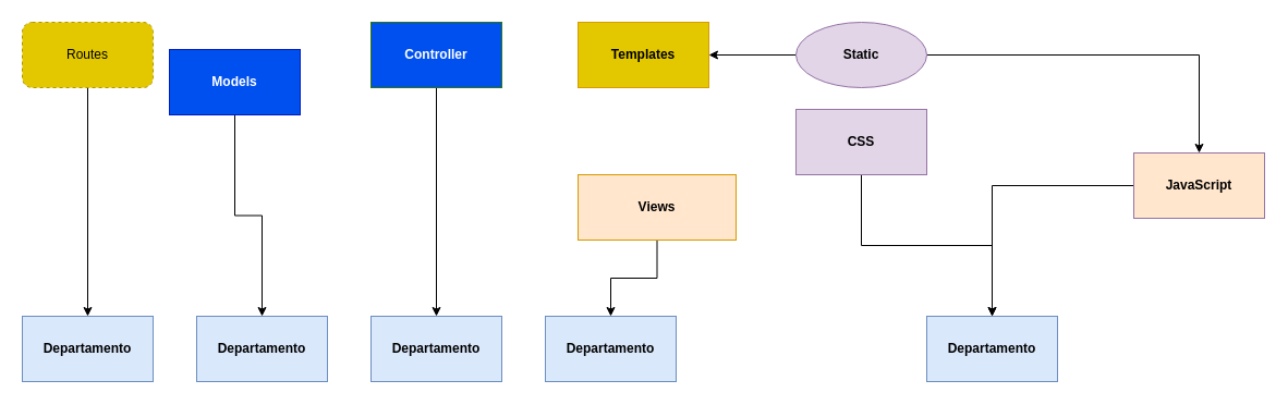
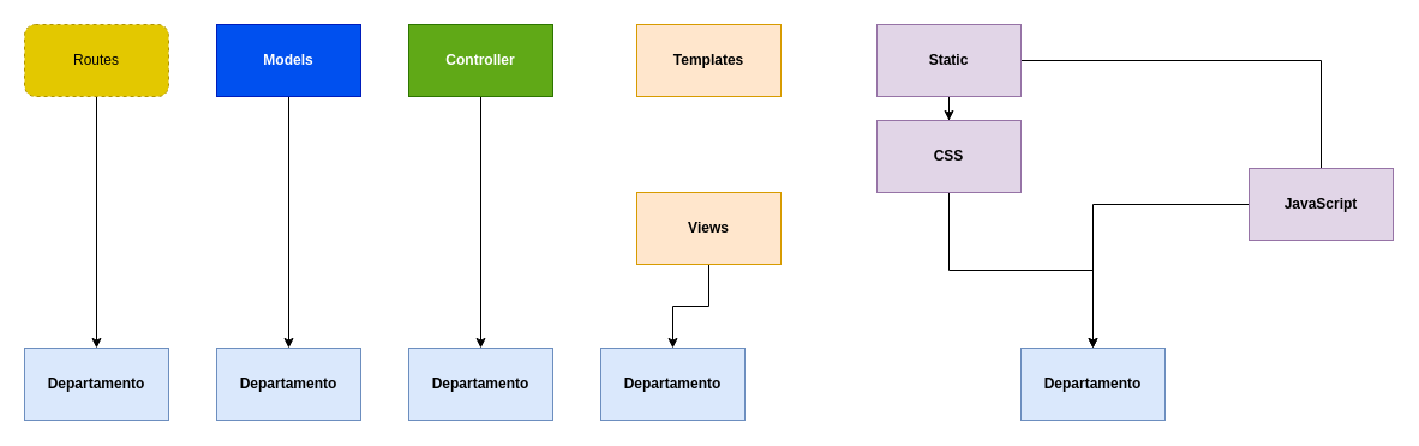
- <mxCell id="15" value="Controller" style="rounded=0;whiteSpace=wrap;html=1;fontStyle=1;fillColor=#0050ef;strokeColor=#2D7600;fontColor=#ffffff;" vertex="1" parent="1"><mxGeometry x="340" y="20" width="120" height="60" as="geometry" /></mxCell>
+ <mxCell id="15" value="Controller" style="rounded=0;whiteSpace=wrap;html=1;fontStyle=1;fillColor=#60a917;strokeColor=#2D7600;fontColor=#ffffff;" vertex="1" parent="1"><mxGeometry x="340" y="20" width="120" height="60" as="geometry" /></mxCell>
- <mxCell id="2" value="Templates" style="rounded=0;whiteSpace=wrap;html=1;fillColor=#e3c800;strokeColor=#d79b00;fontStyle=1;" vertex="1" parent="1"><mxGeometry x="530" y="20" width="120" height="60" as="geometry" /></mxCell>
+ <mxCell id="2" value="Templates" style="rounded=0;whiteSpace=wrap;html=1;fillColor=#ffe6cc;strokeColor=#d79b00;fontStyle=1" vertex="1" parent="1"><mxGeometry x="530" y="20" width="120" height="60" as="geometry" /></mxCell>
- <mxCell id="5" style="edgeStyle=orthogonalEdgeStyle;rounded=0;orthogonalLoop=1;jettySize=auto;html=1;" edge="1" parent="1" source="6" target="2"><mxGeometry relative="1" as="geometry" /></mxCell>
+ <mxCell id="5" style="edgeStyle=orthogonalEdgeStyle;rounded=0;orthogonalLoop=1;jettySize=auto;html=1;" edge="1" parent="1" source="6" target="11"><mxGeometry relative="1" as="geometry" /></mxCell>
- <mxCell id="6" value="Static" style="ellipse;whiteSpace=wrap;html=1;fillColor=#e1d5e7;strokeColor=#9673a6;fontStyle=1;" vertex="1" parent="1"><mxGeometry x="730" y="20" width="120" height="60" as="geometry" /></mxCell>
+ <mxCell id="6" value="Static" style="whiteSpace=wrap;html=1;fillColor=#e1d5e7;strokeColor=#9673a6;rounded=0;fontStyle=1;" vertex="1" parent="1"><mxGeometry x="730" y="20" width="120" height="60" as="geometry" /></mxCell>
- <mxCell id="17" value="Models" style="rounded=0;whiteSpace=wrap;html=1;fontStyle=1;fillColor=#0050ef;strokeColor=#001DBC;fontColor=#ffffff;" vertex="1" parent="1"><mxGeometry x="155" y="45" width="120" height="60" as="geometry" /></mxCell>
+ <mxCell id="17" value="Models" style="rounded=0;whiteSpace=wrap;html=1;fontStyle=1;fillColor=#0050ef;strokeColor=#001DBC;fontColor=#ffffff;" vertex="1" parent="1"><mxGeometry x="180" y="20" width="120" height="60" as="geometry" /></mxCell>
- <mxCell id="4" value="" style="edgeStyle=orthogonalEdgeStyle;rounded=0;orthogonalLoop=1;jettySize=auto;html=1;" edge="1" parent="1" source="6" target="9"><mxGeometry relative="1" as="geometry" /></mxCell>
+ <mxCell id="4" value="" style="edgeStyle=orthogonalEdgeStyle;rounded=0;orthogonalLoop=1;jettySize=auto;html=1;endArrow=none;" edge="1" parent="1" source="6" target="9"><mxGeometry relative="1" as="geometry" /></mxCell>
- <mxCell id="9" value="JavaScript" style="whiteSpace=wrap;html=1;fillColor=#ffe6cc;strokeColor=#9673a6;rounded=0;fontStyle=1;" vertex="1" parent="1"><mxGeometry x="1040" y="140" width="120" height="60" as="geometry" /></mxCell>
+ <mxCell id="9" value="JavaScript" style="whiteSpace=wrap;html=1;fillColor=#e1d5e7;strokeColor=#9673a6;rounded=0;fontStyle=1;" vertex="1" parent="1"><mxGeometry x="1040" y="140" width="120" height="60" as="geometry" /></mxCell>
- <mxCell id="13" value="Views" style="whiteSpace=wrap;html=1;fillColor=#ffe6cc;strokeColor=#d79b00;rounded=0;fontStyle=1;" vertex="1" parent="1"><mxGeometry x="530" y="160" width="145" height="60" as="geometry" /></mxCell>
+ <mxCell id="13" value="Views" style="whiteSpace=wrap;html=1;fillColor=#ffe6cc;strokeColor=#d79b00;rounded=0;fontStyle=1;" vertex="1" parent="1"><mxGeometry x="530" y="160" width="120" height="60" as="geometry" /></mxCell>
